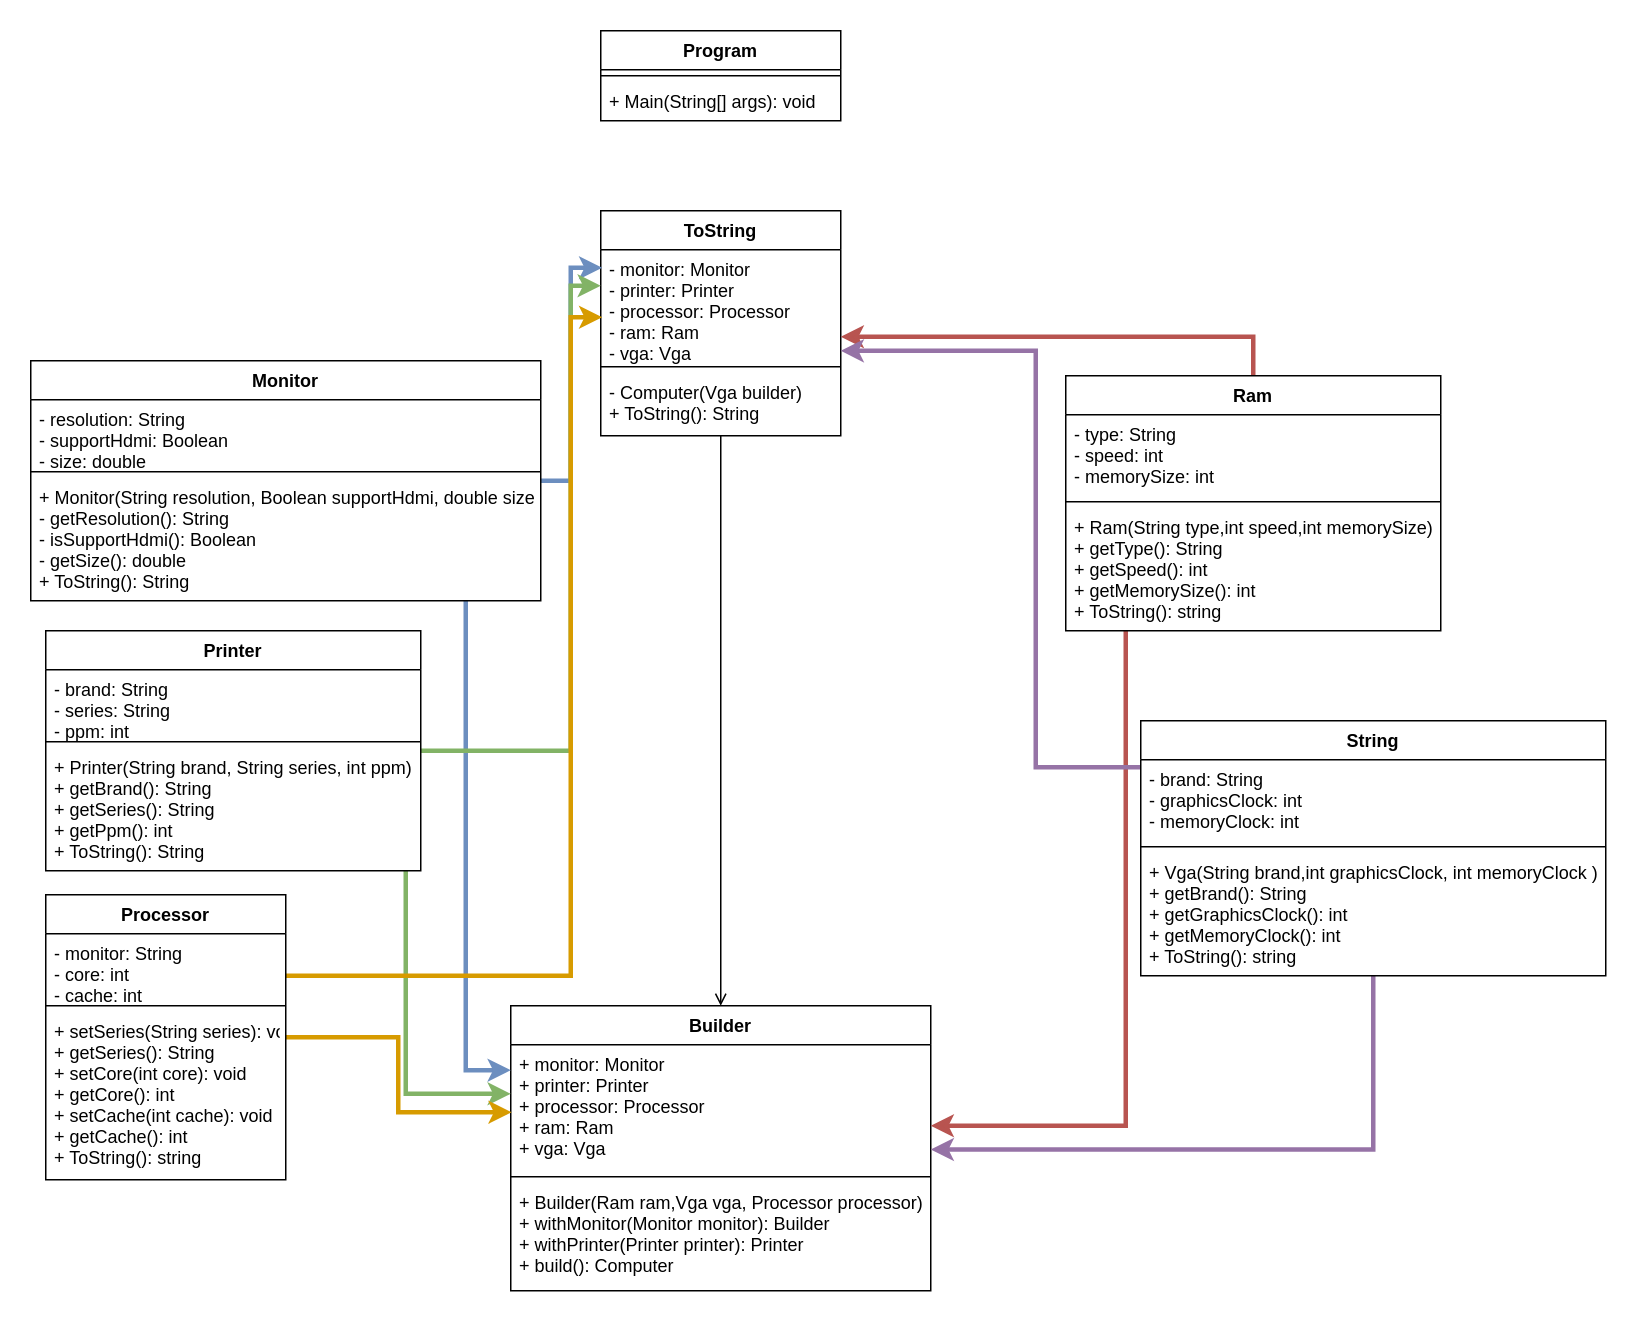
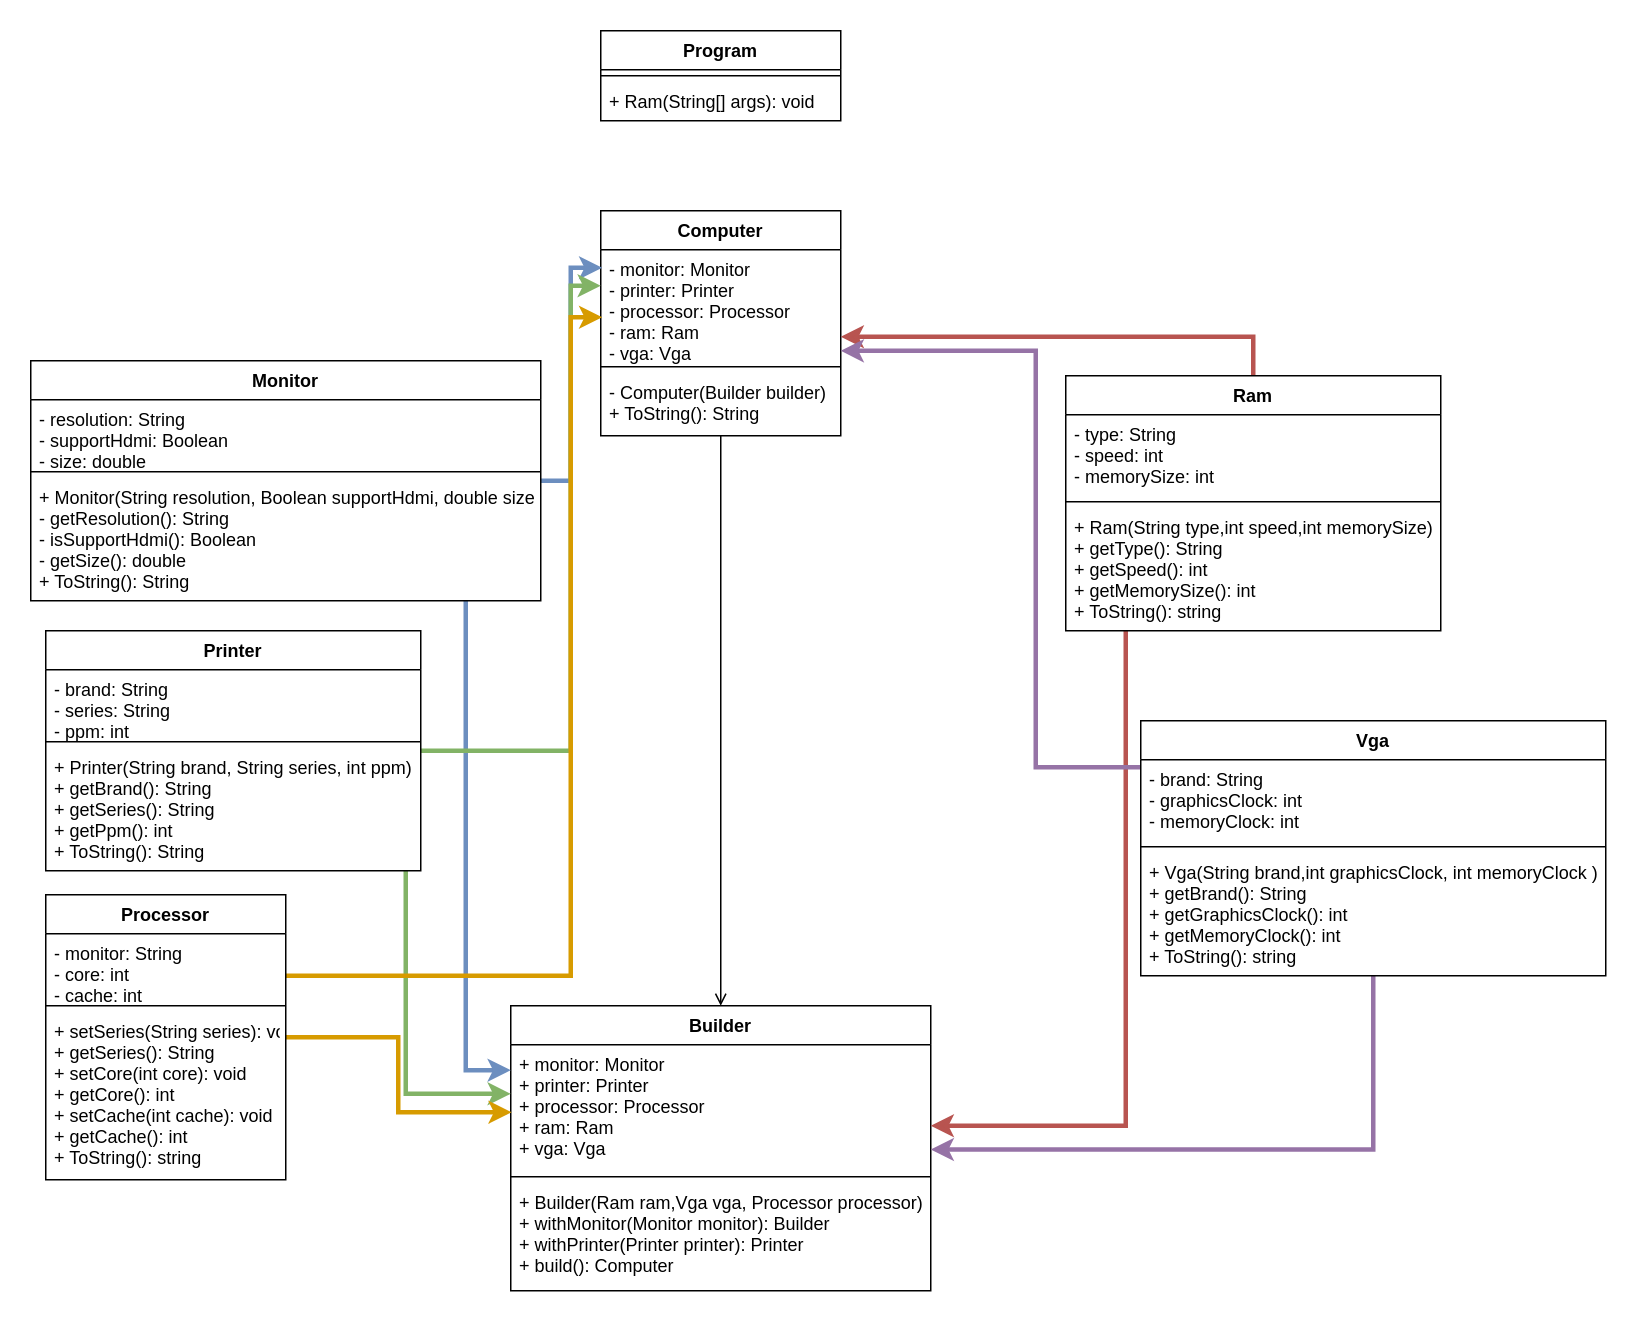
- <mxCell id="4" value="+ Main(String[] args): void" style="text;strokeColor=none;fillColor=none;align=left;verticalAlign=top;spacingLeft=4;spacingRight=4;overflow=hidden;rotatable=0;points=[[0,0.5],[1,0.5]];portConstraint=eastwest;" vertex="1" parent="2"><mxGeometry y="34" width="160" height="26" as="geometry" /></mxCell>
+ <mxCell id="4" value="+ Ram(String[] args): void" style="text;strokeColor=none;fillColor=none;align=left;verticalAlign=top;spacingLeft=4;spacingRight=4;overflow=hidden;rotatable=0;points=[[0,0.5],[1,0.5]];portConstraint=eastwest;" vertex="1" parent="2"><mxGeometry y="34" width="160" height="26" as="geometry" /></mxCell>
- <mxCell id="6" value="ToString" style="swimlane;fontStyle=1;align=center;verticalAlign=top;childLayout=stackLayout;horizontal=1;startSize=26;horizontalStack=0;resizeParent=1;resizeParentMax=0;resizeLast=0;collapsible=1;marginBottom=0;" vertex="1" parent="1"><mxGeometry x="400" y="140" width="160" height="150" as="geometry"><mxRectangle x="390" y="150" width="90" height="26" as="alternateBounds" /></mxGeometry></mxCell>
+ <mxCell id="6" value="Computer" style="swimlane;fontStyle=1;align=center;verticalAlign=top;childLayout=stackLayout;horizontal=1;startSize=26;horizontalStack=0;resizeParent=1;resizeParentMax=0;resizeLast=0;collapsible=1;marginBottom=0;" vertex="1" parent="1"><mxGeometry x="400" y="140" width="160" height="150" as="geometry"><mxRectangle x="390" y="150" width="90" height="26" as="alternateBounds" /></mxGeometry></mxCell>
- <mxCell id="9" value="- Computer(Vga builder)&#10;+ ToString(): String&#10;" style="text;strokeColor=none;fillColor=none;align=left;verticalAlign=top;spacingLeft=4;spacingRight=4;overflow=hidden;rotatable=0;points=[[0,0.5],[1,0.5]];portConstraint=eastwest;" vertex="1" parent="6"><mxGeometry y="108" width="160" height="42" as="geometry" /></mxCell>
+ <mxCell id="9" value="- Computer(Builder builder)&#10;+ ToString(): String&#10;" style="text;strokeColor=none;fillColor=none;align=left;verticalAlign=top;spacingLeft=4;spacingRight=4;overflow=hidden;rotatable=0;points=[[0,0.5],[1,0.5]];portConstraint=eastwest;" vertex="1" parent="6"><mxGeometry y="108" width="160" height="42" as="geometry" /></mxCell>
- <mxCell id="40" value="String" style="swimlane;fontStyle=1;align=center;verticalAlign=top;childLayout=stackLayout;horizontal=1;startSize=26;horizontalStack=0;resizeParent=1;resizeParentMax=0;resizeLast=0;collapsible=1;marginBottom=0;" vertex="1" parent="1"><mxGeometry x="760" y="480" width="310" height="170" as="geometry"><mxRectangle x="650" y="446" width="50" height="26" as="alternateBounds" /></mxGeometry></mxCell>
+ <mxCell id="40" value="Vga" style="swimlane;fontStyle=1;align=center;verticalAlign=top;childLayout=stackLayout;horizontal=1;startSize=26;horizontalStack=0;resizeParent=1;resizeParentMax=0;resizeLast=0;collapsible=1;marginBottom=0;" vertex="1" parent="1"><mxGeometry x="760" y="480" width="310" height="170" as="geometry"><mxRectangle x="650" y="446" width="50" height="26" as="alternateBounds" /></mxGeometry></mxCell>
